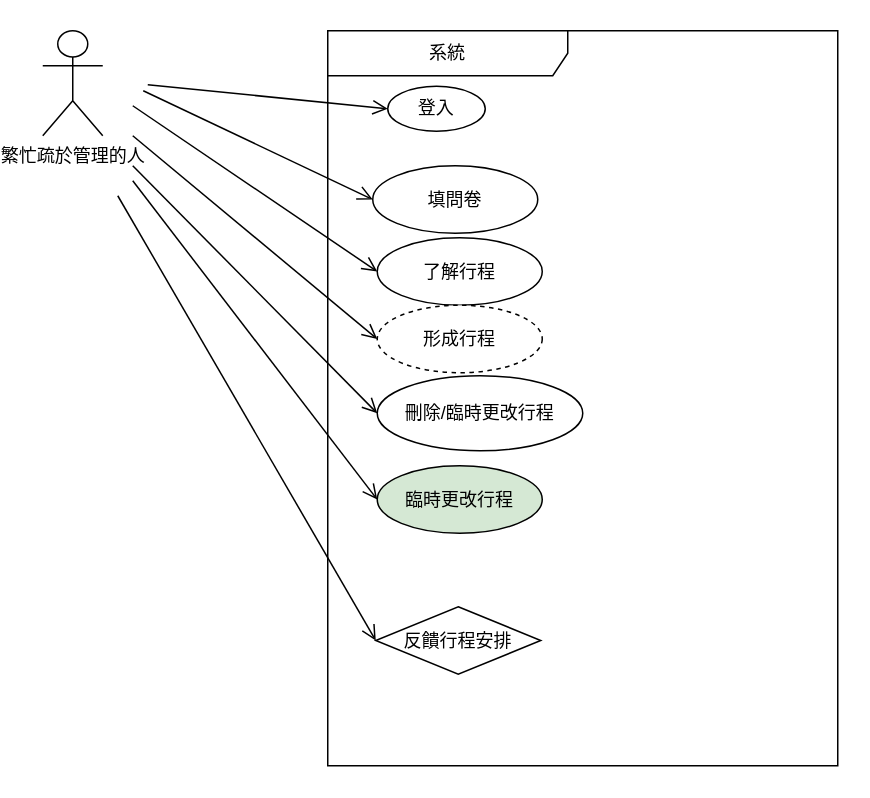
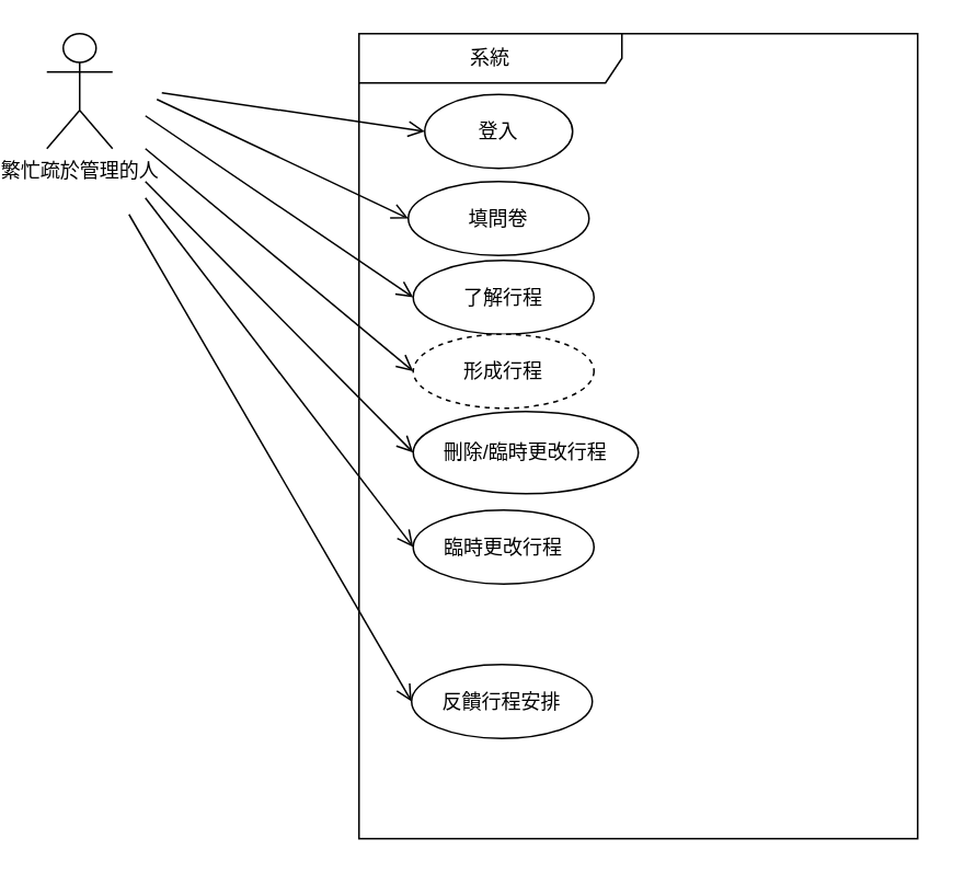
- <mxCell id="10" value="登入" style="ellipse;html=1;whiteSpace=wrap;" parent="1" vertex="1"><mxGeometry x="250" y="57" width="65" height="30" as="geometry" /></mxCell>
+ <mxCell id="10" value="登入" style="ellipse;html=1;whiteSpace=wrap;" parent="1" vertex="1"><mxGeometry x="250" y="57" width="90" height="45" as="geometry" /></mxCell>
- <mxCell id="7" value="臨時更改行程" style="ellipse;html=1;whiteSpace=wrap;fillColor=#d5e8d4;" parent="2" vertex="1"><mxGeometry x="33" y="290" width="110" height="45" as="geometry" /></mxCell>
+ <mxCell id="7" value="臨時更改行程" style="ellipse;html=1;whiteSpace=wrap;" parent="2" vertex="1"><mxGeometry x="33" y="290" width="110" height="45" as="geometry" /></mxCell>
- <mxCell id="15" value="反饋行程安排" style="rhombus;html=1;whiteSpace=wrap;" parent="1" vertex="1"><mxGeometry x="242" y="404" width="110" height="45" as="geometry" /></mxCell>
+ <mxCell id="15" value="反饋行程安排" style="ellipse;html=1;whiteSpace=wrap;" parent="1" vertex="1"><mxGeometry x="242" y="404" width="110" height="45" as="geometry" /></mxCell>
